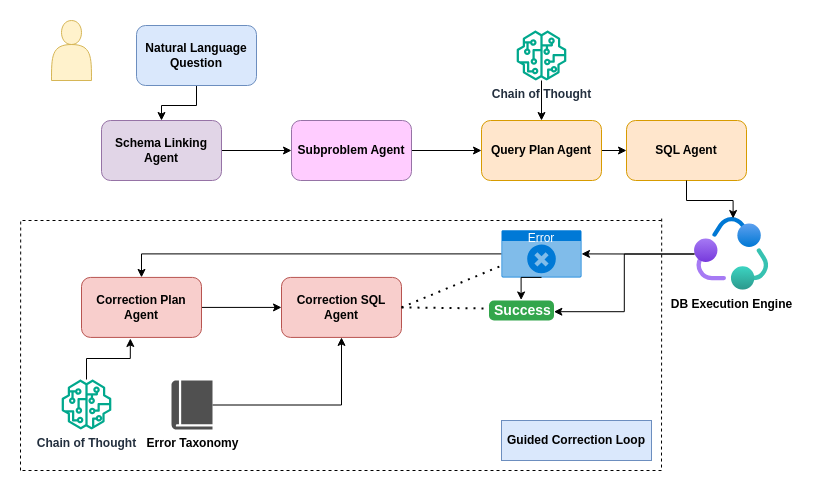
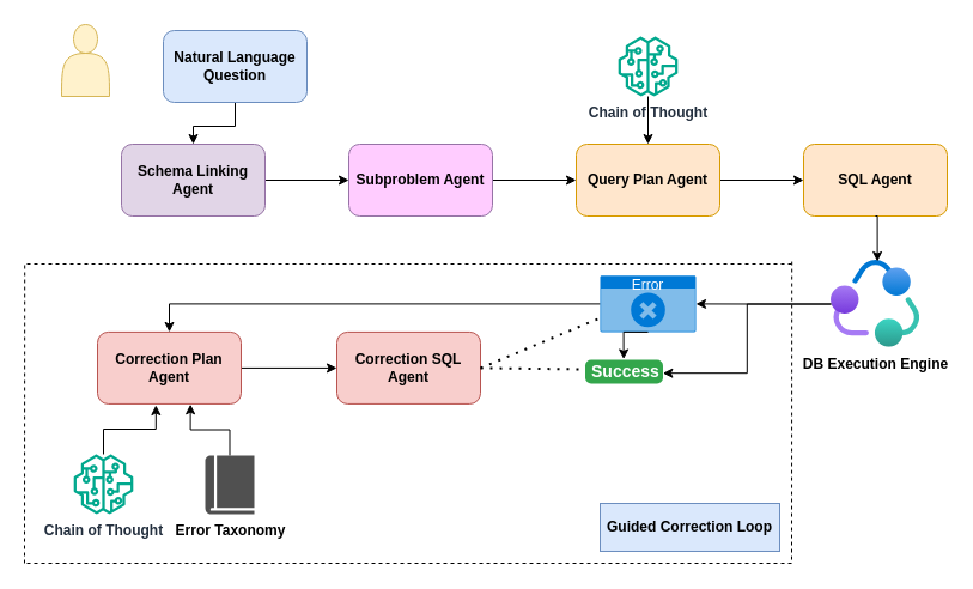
- <mxCell id="13" value="&lt;b&gt;SQL Agent&lt;/b&gt;" style="rounded=1;whiteSpace=wrap;html=1;fillColor=#ffe6cc;strokeColor=#d79b00;" vertex="1" parent="1"><mxGeometry x="626" y="120" width="120" height="60" as="geometry" /></mxCell>
+ <mxCell id="13" value="&lt;b&gt;SQL Agent&lt;/b&gt;" style="rounded=1;whiteSpace=wrap;html=1;fillColor=#ffe6cc;strokeColor=#d79b00;" vertex="1" parent="1"><mxGeometry x="671" y="120" width="120" height="60" as="geometry" /></mxCell>
- <mxCell id="22" style="edgeStyle=orthogonalEdgeStyle;rounded=0;orthogonalLoop=1;jettySize=auto;html=1;" edge="1" parent="1" source="23" target="20"><mxGeometry relative="1" as="geometry" /></mxCell>
+ <mxCell id="22" style="edgeStyle=orthogonalEdgeStyle;rounded=0;orthogonalLoop=1;jettySize=auto;html=1;entryX=0.647;entryY=1.005;entryDx=0;entryDy=0;entryPerimeter=0;" edge="1" parent="1" source="23" target="19"><mxGeometry relative="1" as="geometry" /></mxCell>
